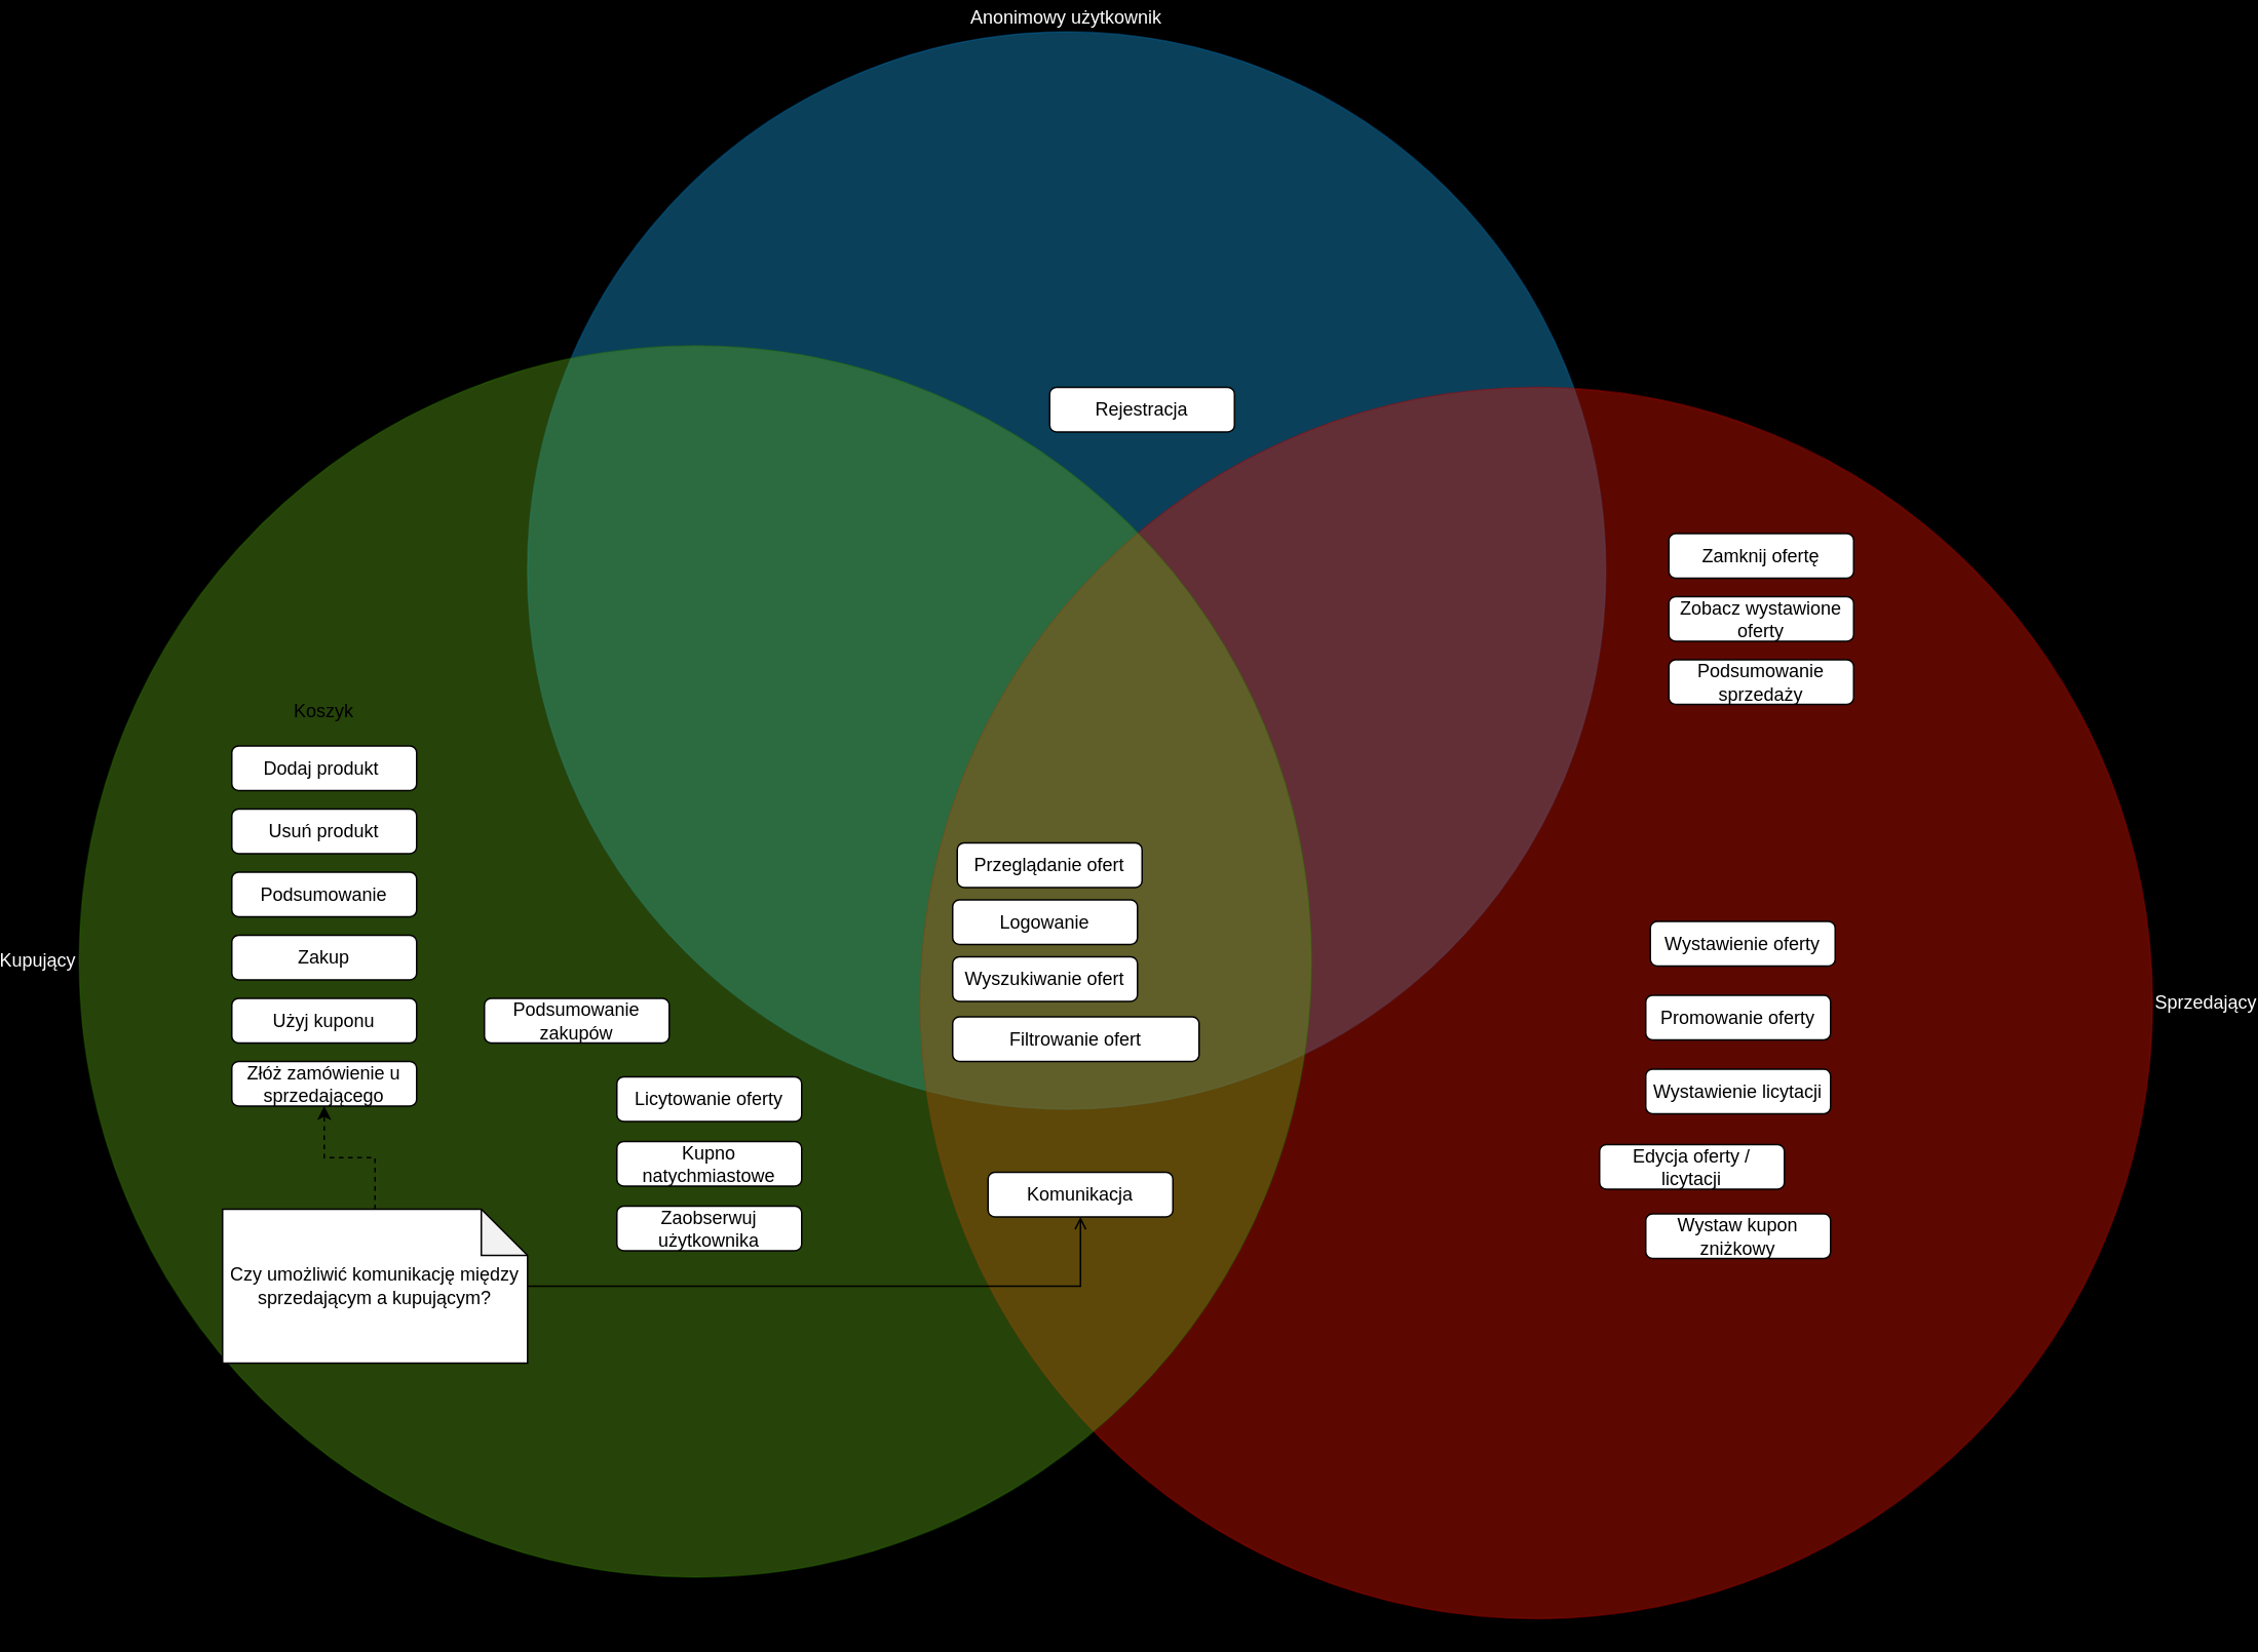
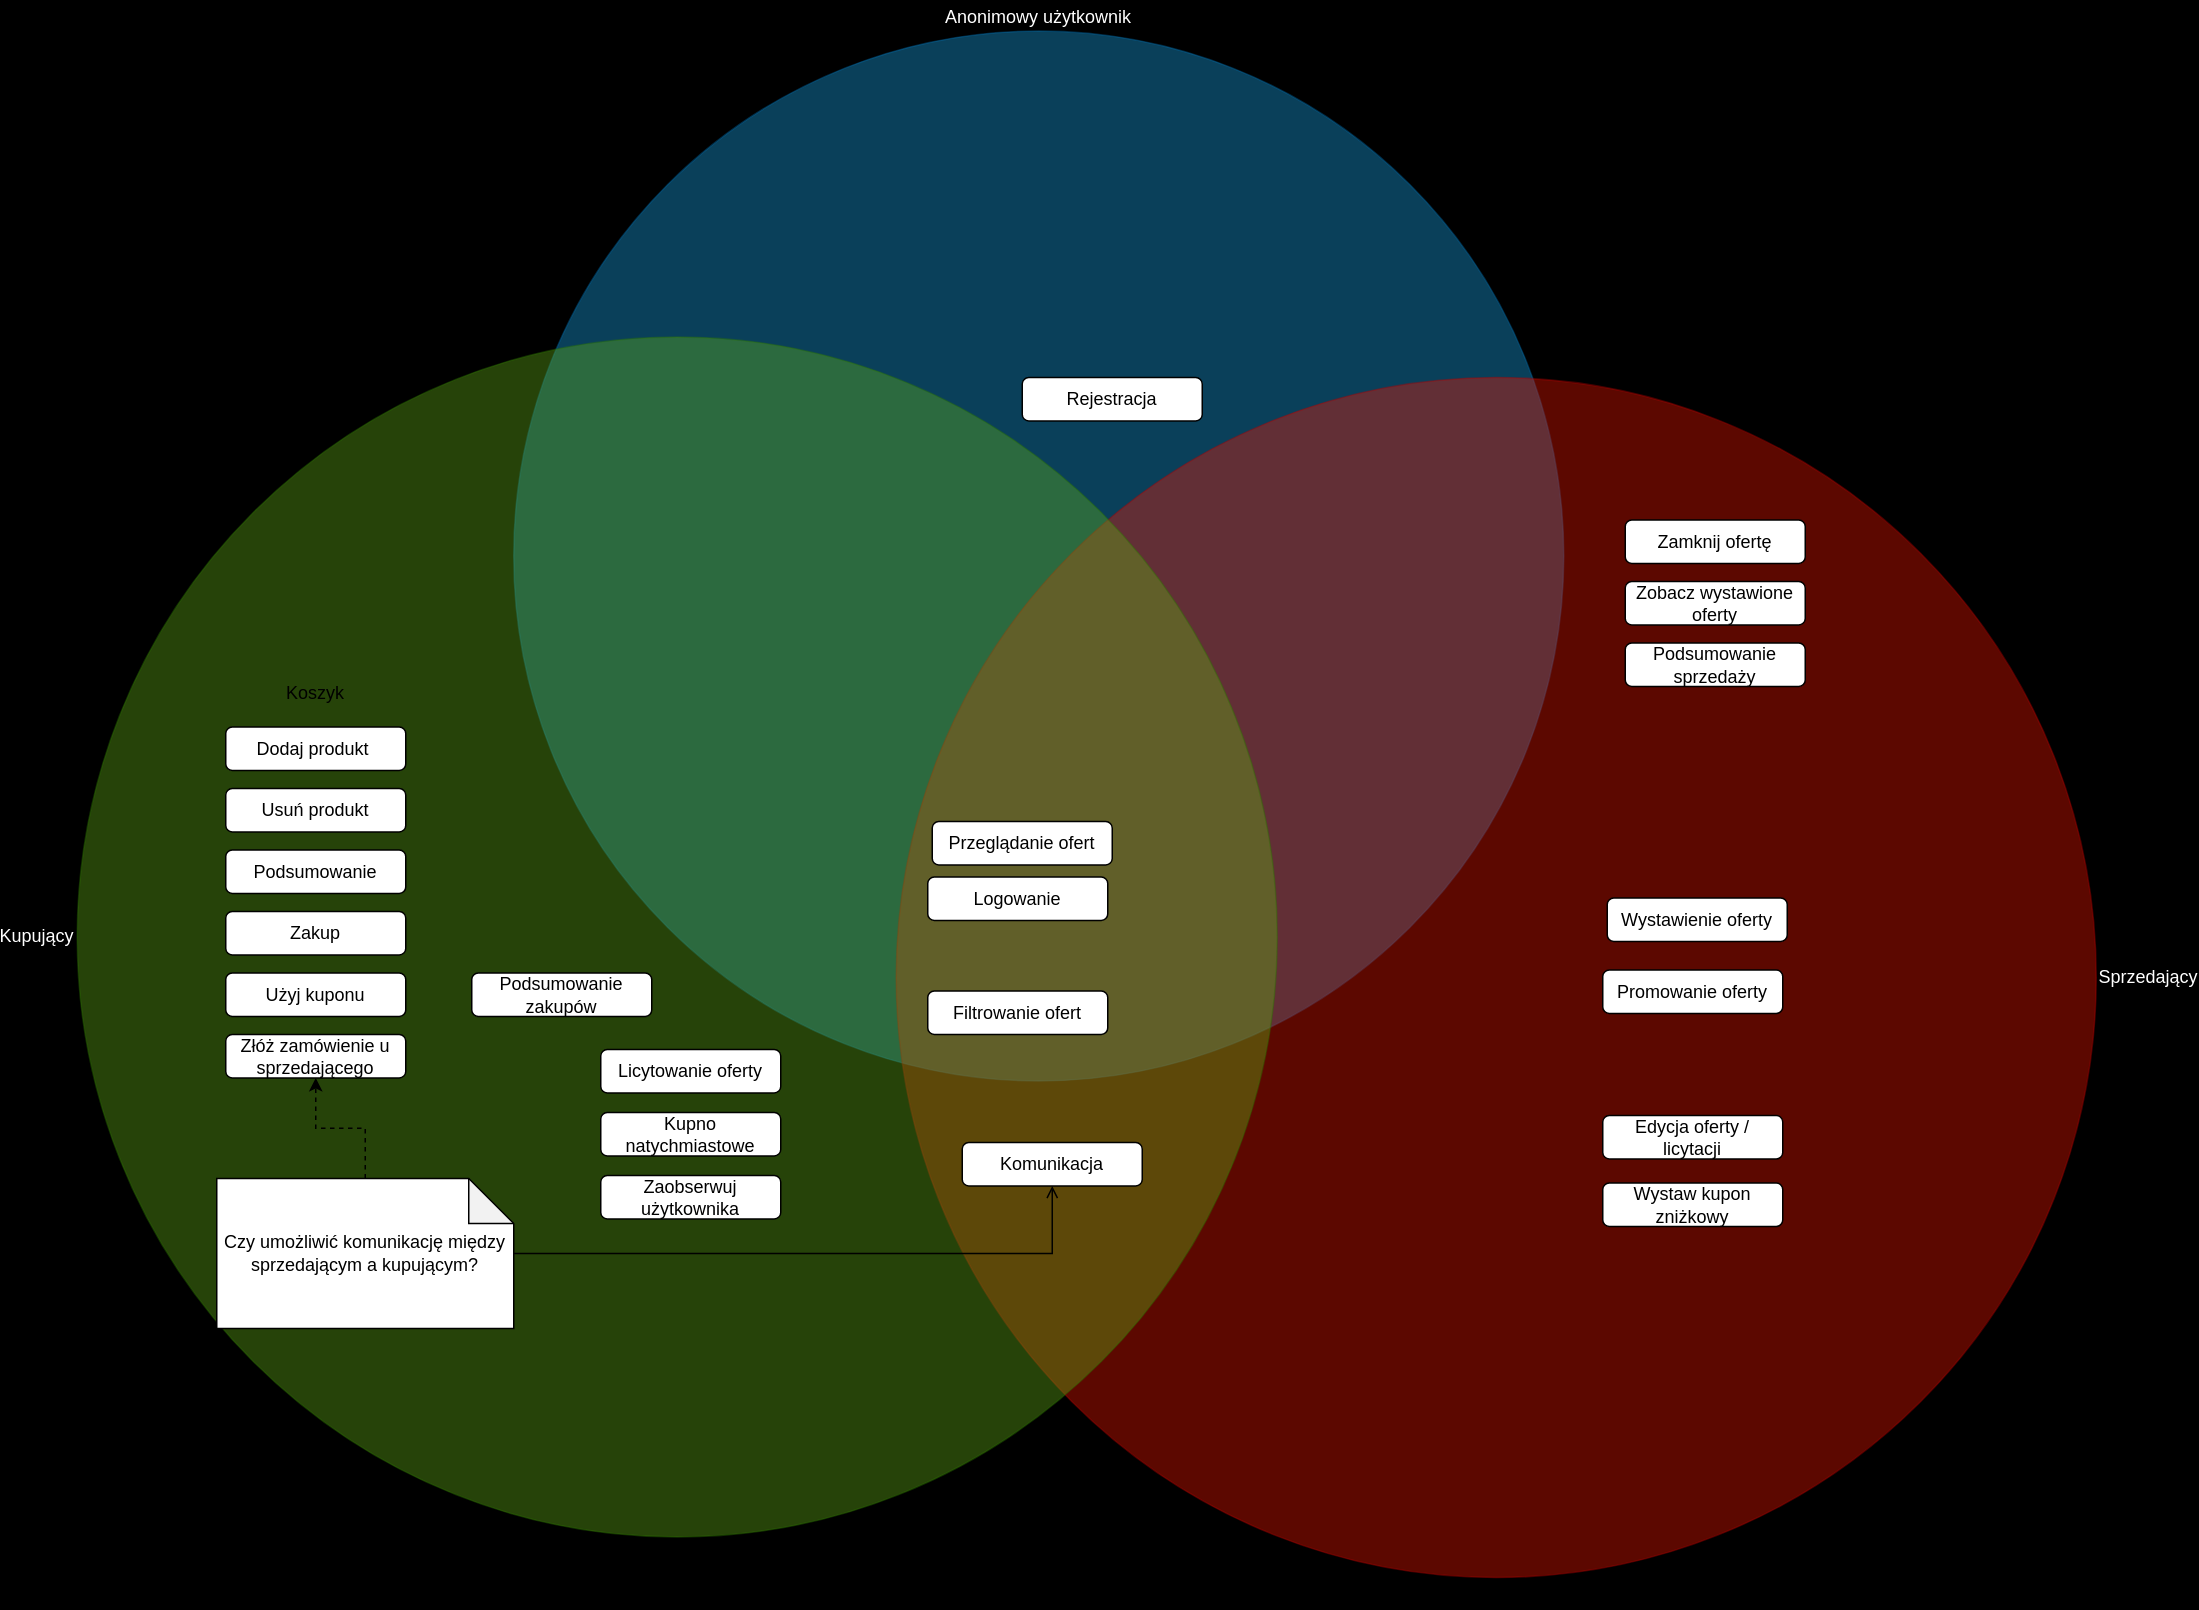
- <mxCell id="8" value="Wyszukiwanie ofert" style="rounded=1;whiteSpace=wrap;html=1;" parent="1" vertex="1"><mxGeometry x="587" y="621" width="120" height="29" as="geometry" /></mxCell>
- <mxCell id="27" value="Filtrowanie ofert" style="rounded=1;whiteSpace=wrap;html=1;" parent="1" vertex="1"><mxGeometry x="587" y="660" width="160" height="29" as="geometry" /></mxCell>
+ <mxCell id="27" value="Filtrowanie ofert" style="rounded=1;whiteSpace=wrap;html=1;" parent="1" vertex="1"><mxGeometry x="587" y="660" width="120" height="29" as="geometry" /></mxCell>
- <mxCell id="13" value="Wystawienie licytacji" style="rounded=1;whiteSpace=wrap;html=1;" parent="1" vertex="1"><mxGeometry x="1037" y="694" width="120" height="29" as="geometry" /></mxCell>
- <mxCell id="15" value="Edycja oferty / licytacji" style="rounded=1;whiteSpace=wrap;html=1;" parent="1" vertex="1"><mxGeometry x="1007" y="743" width="120" height="29" as="geometry" /></mxCell>
+ <mxCell id="15" value="Edycja oferty / licytacji" style="rounded=1;whiteSpace=wrap;html=1;" parent="1" vertex="1"><mxGeometry x="1037" y="743" width="120" height="29" as="geometry" /></mxCell>
